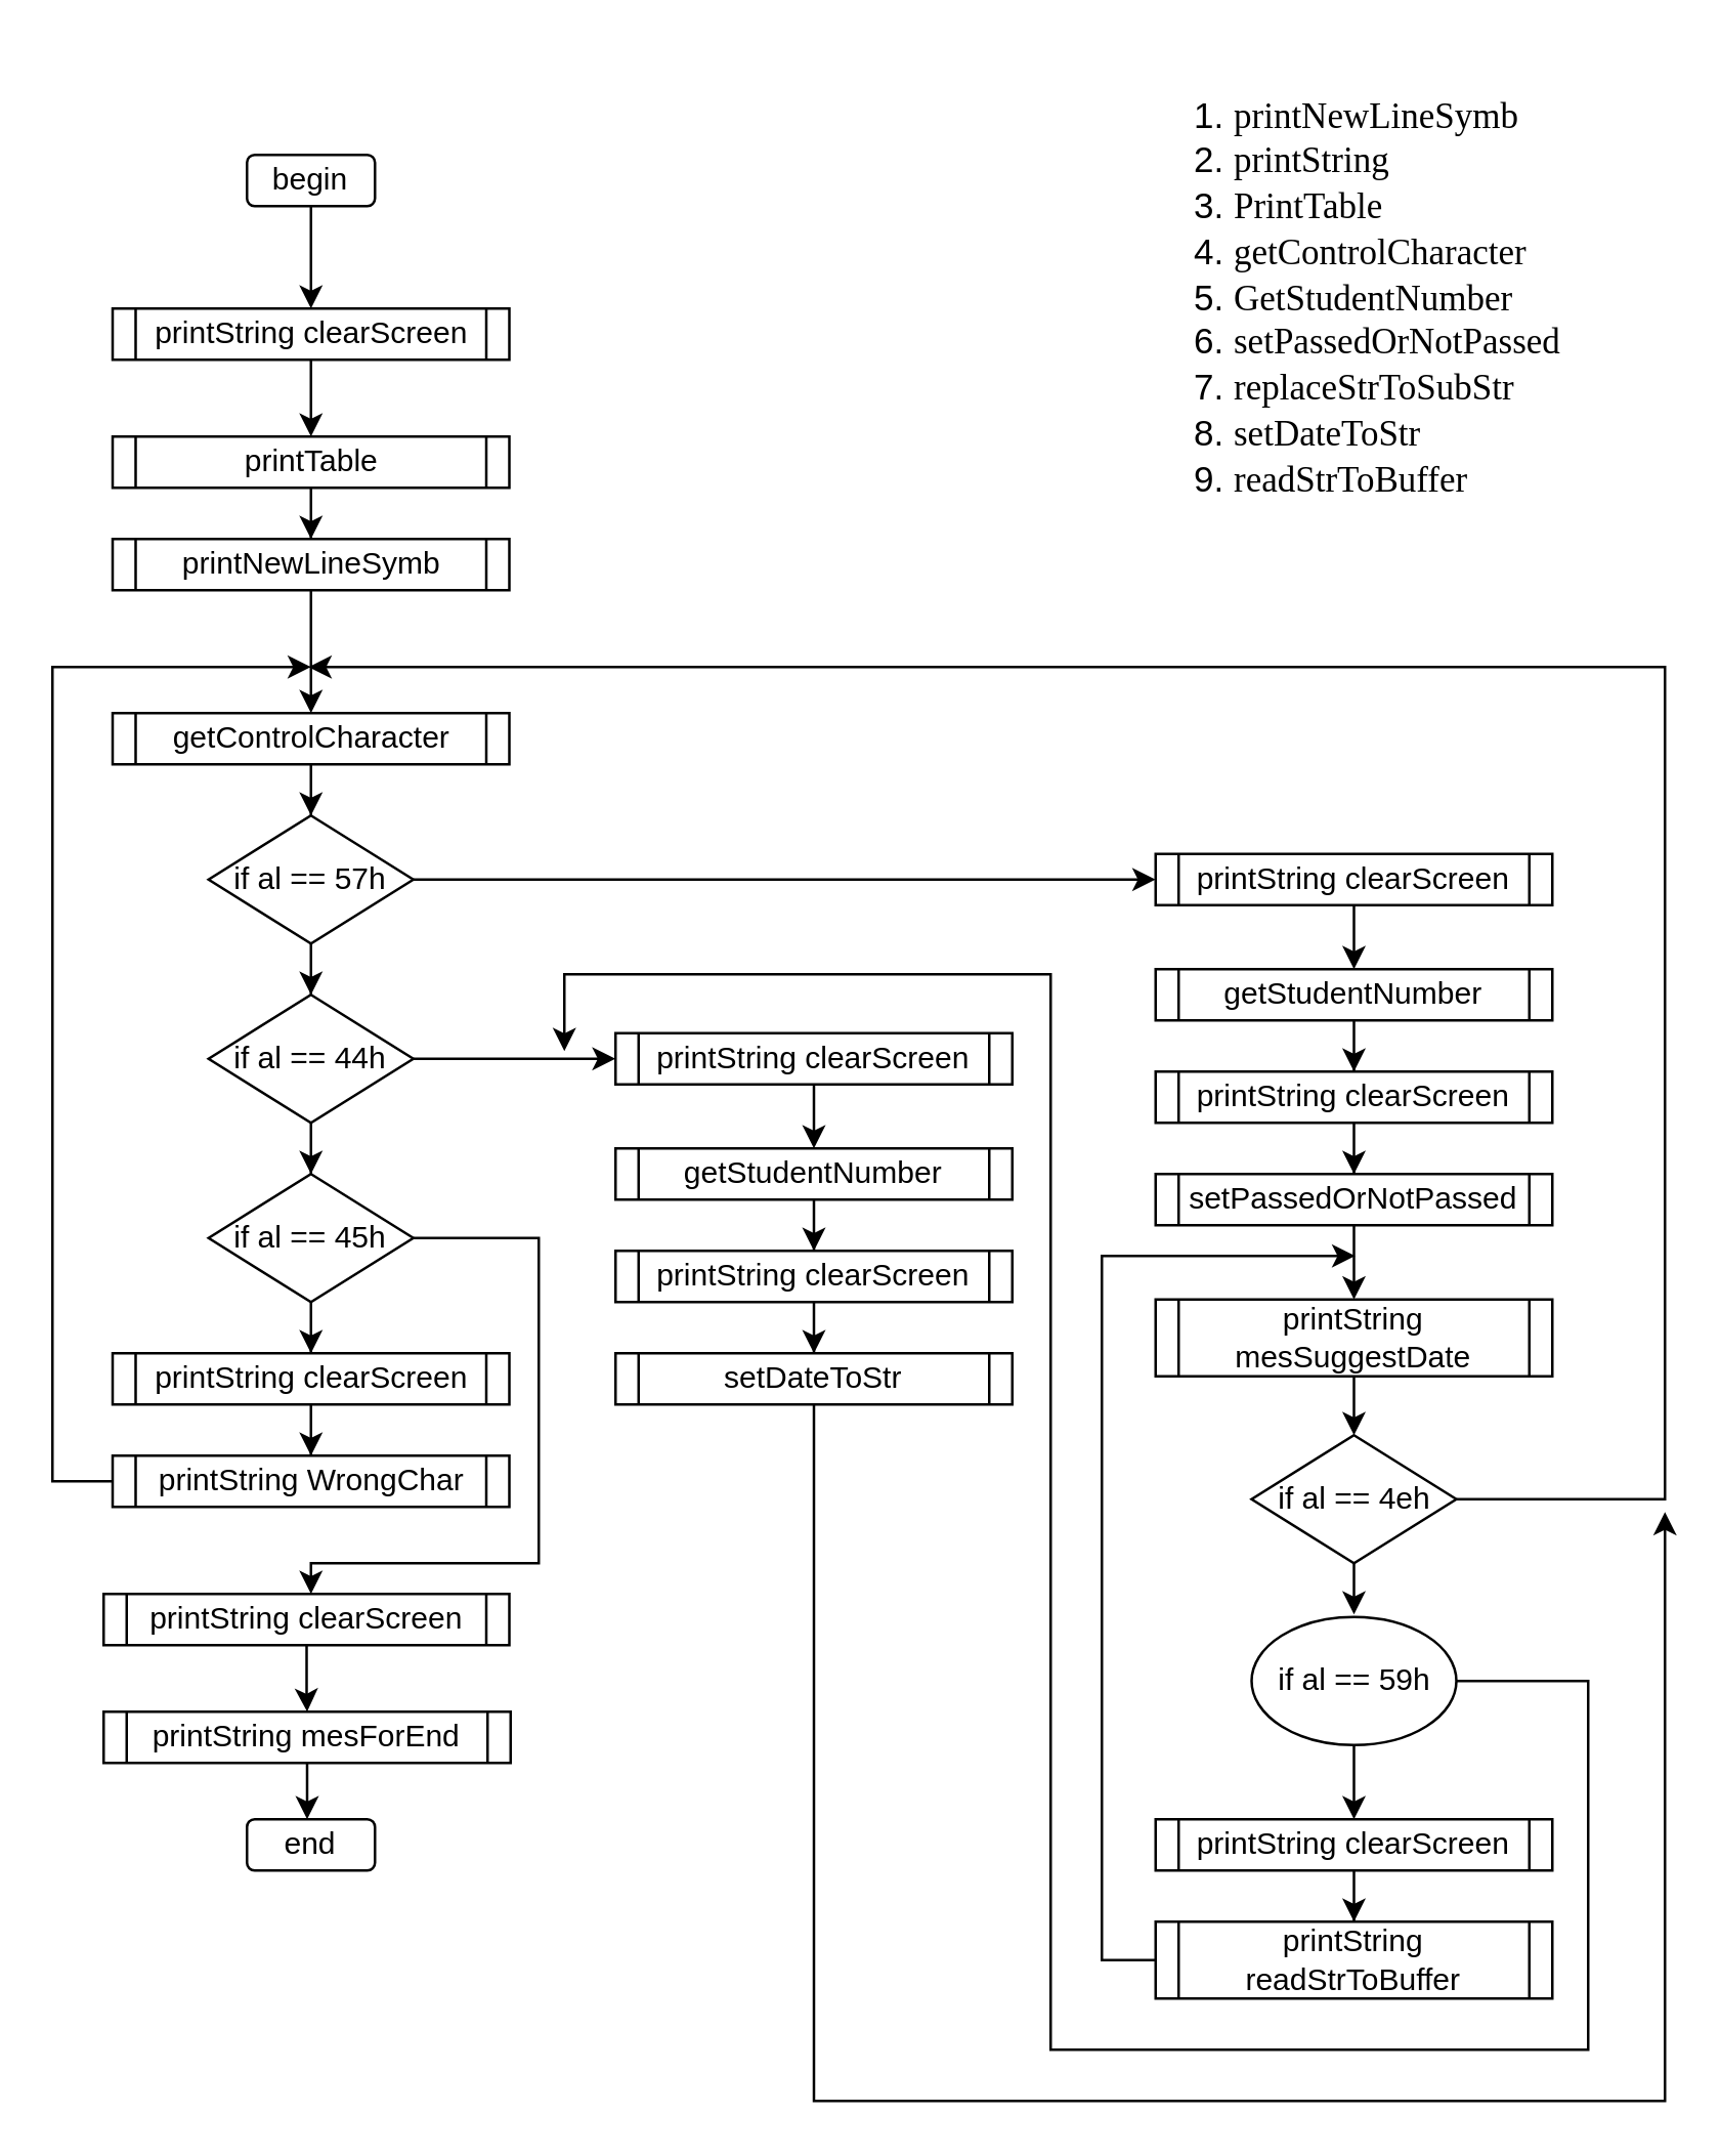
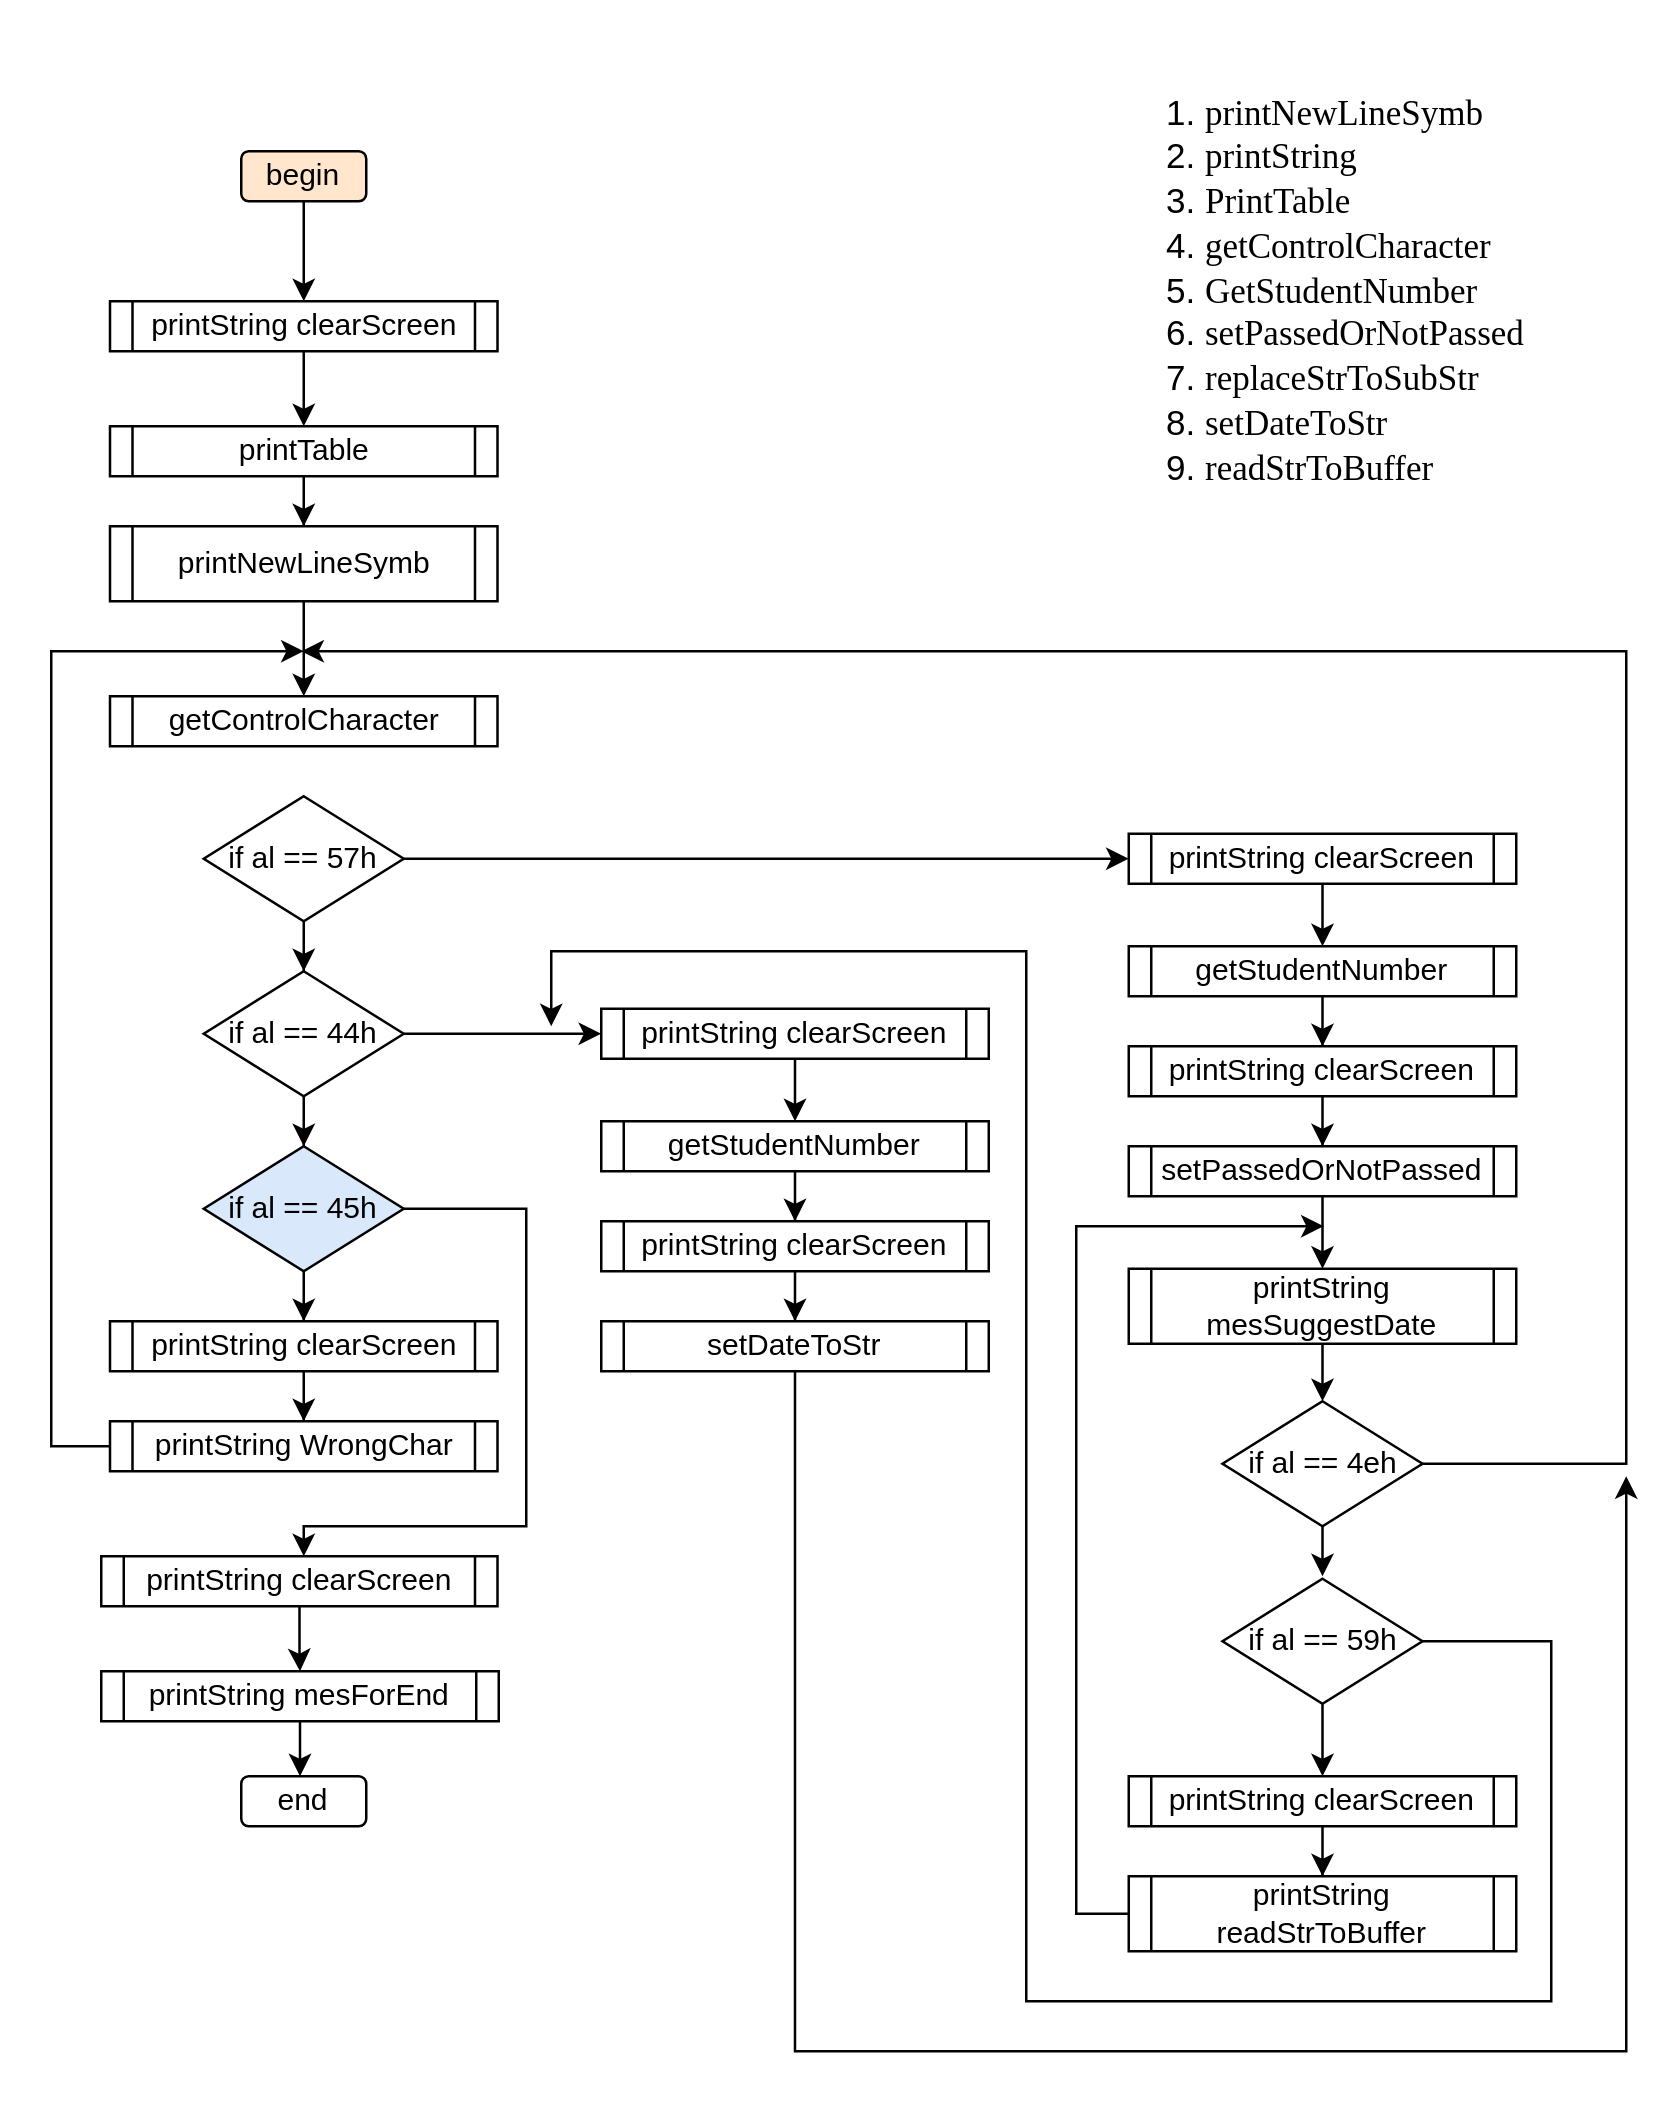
- <mxCell id="3" value="begin" style="rounded=1;whiteSpace=wrap;html=1;" vertex="1" parent="1"><mxGeometry x="96" y="60" width="50" height="20" as="geometry" /></mxCell>
+ <mxCell id="3" value="begin" style="rounded=1;whiteSpace=wrap;html=1;fillColor=#ffe6cc;" vertex="1" parent="1"><mxGeometry x="96" y="60" width="50" height="20" as="geometry" /></mxCell>
- <mxCell id="9" value="printNewLineSymb" style="shape=process;whiteSpace=wrap;html=1;backgroundOutline=1;size=0.057;" vertex="1" parent="1"><mxGeometry x="43.5" y="210" width="155" height="20" as="geometry" /></mxCell>
+ <mxCell id="9" value="printNewLineSymb" style="shape=process;whiteSpace=wrap;html=1;backgroundOutline=1;size=0.057;" vertex="1" parent="1"><mxGeometry x="43.5" y="210" width="155" height="30" as="geometry" /></mxCell>
- <mxCell id="10" style="edgeStyle=orthogonalEdgeStyle;rounded=0;orthogonalLoop=1;jettySize=auto;html=1;entryX=0.5;entryY=0;entryDx=0;entryDy=0;" edge="1" parent="1" source="11" target="14"><mxGeometry relative="1" as="geometry" /></mxCell>
- <mxCell id="17" value="if al == 45h" style="rhombus;whiteSpace=wrap;html=1;" vertex="1" parent="1"><mxGeometry x="81" y="458" width="80" height="50" as="geometry" /></mxCell>
+ <mxCell id="17" value="if al == 45h" style="rhombus;whiteSpace=wrap;html=1;fillColor=#dae8fc;" vertex="1" parent="1"><mxGeometry x="81" y="458" width="80" height="50" as="geometry" /></mxCell>
- <mxCell id="35" value="if al == 59h" style="ellipse;whiteSpace=wrap;html=1;" vertex="1" parent="1"><mxGeometry x="488.5" y="631" width="80" height="50" as="geometry" /></mxCell>
+ <mxCell id="35" value="if al == 59h" style="rhombus;whiteSpace=wrap;html=1;" vertex="1" parent="1"><mxGeometry x="488.5" y="631" width="80" height="50" as="geometry" /></mxCell>
